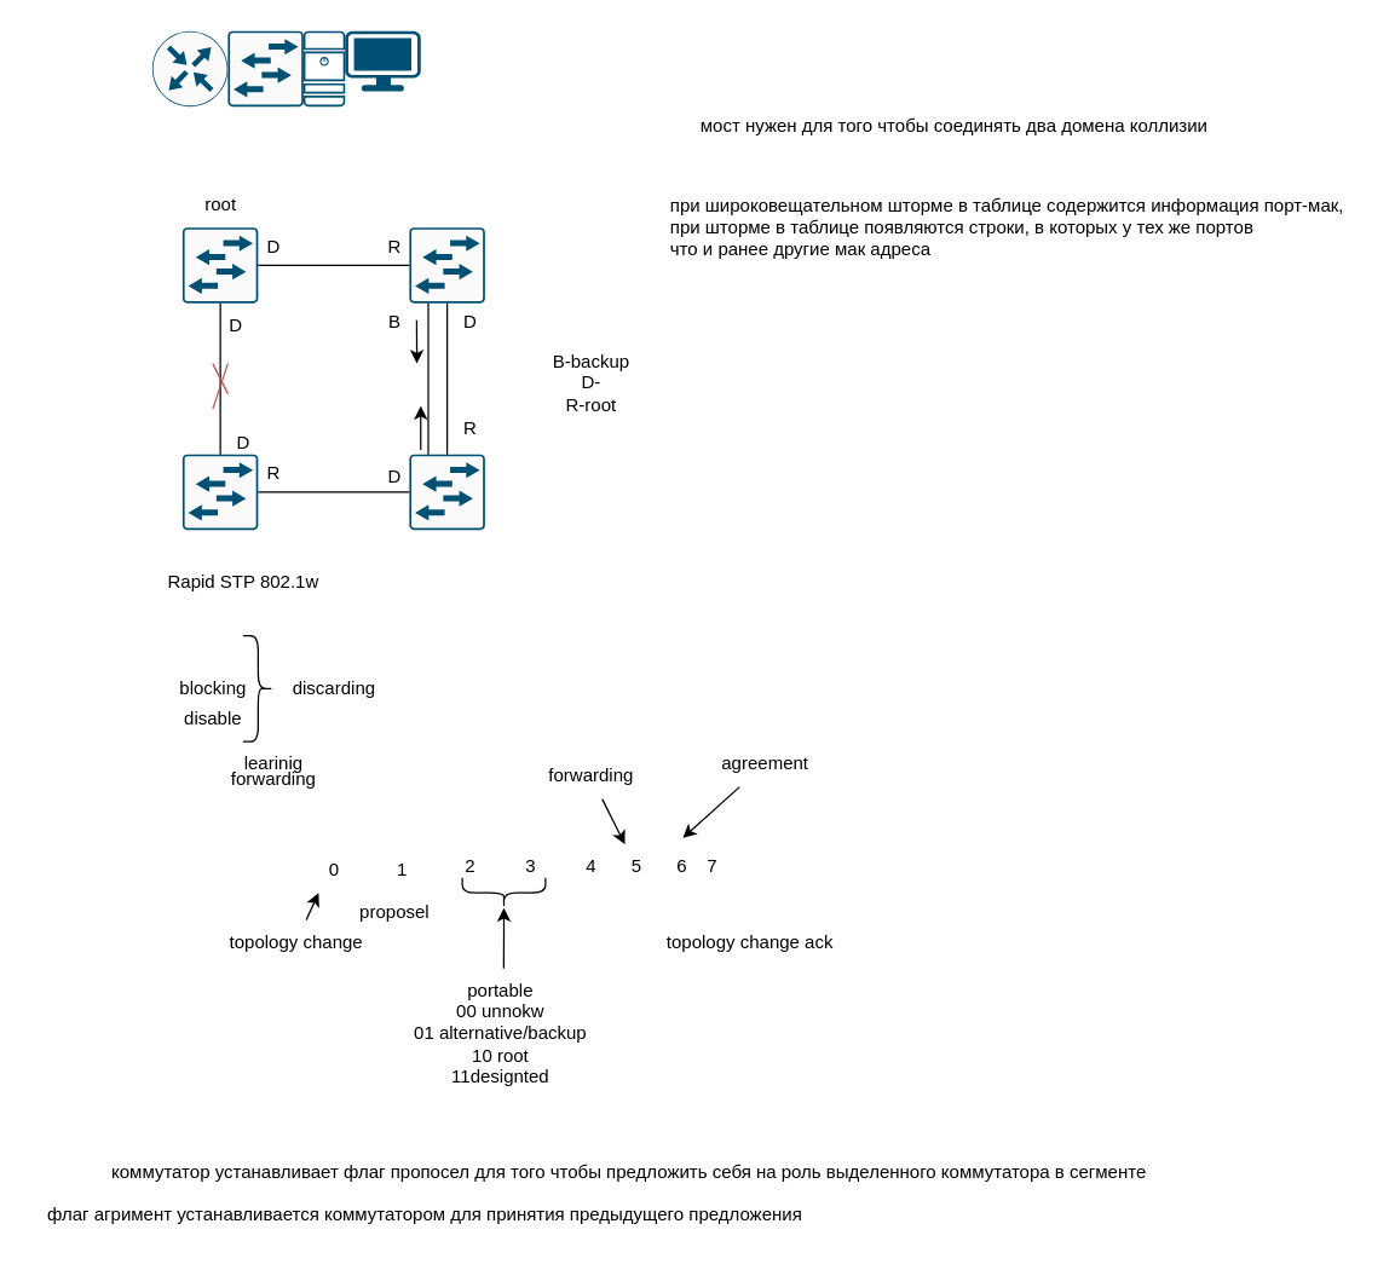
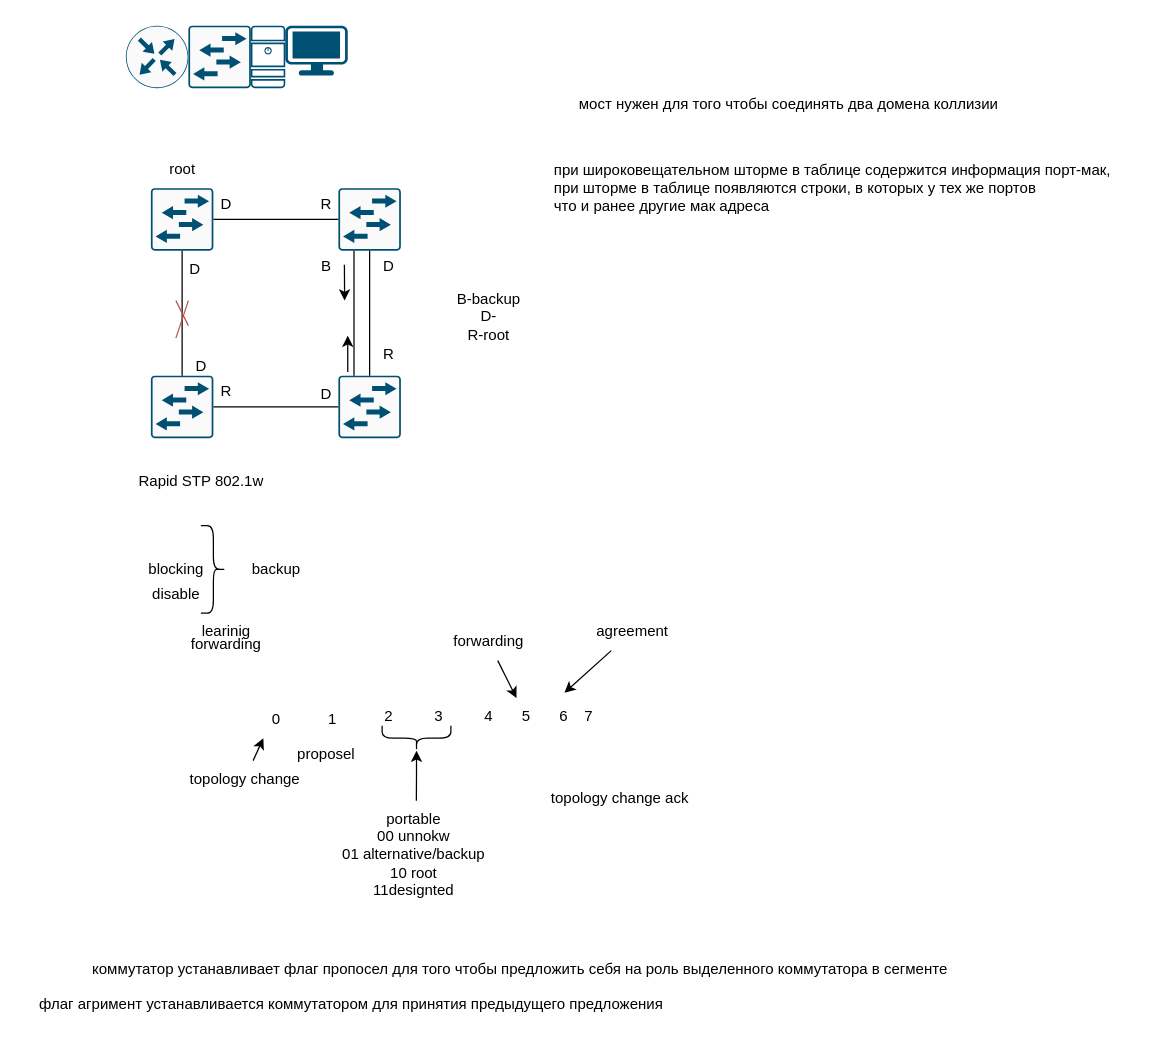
- <mxCell id="28" value="discarding" style="text;html=1;align=center;verticalAlign=middle;resizable=0;points=[];autosize=1;strokeColor=none;fillColor=none;" vertex="1" parent="1"><mxGeometry x="180" y="440" width="80" height="30" as="geometry" /></mxCell>
+ <mxCell id="28" value="backup" style="text;html=1;align=center;verticalAlign=middle;resizable=0;points=[];autosize=1;strokeColor=none;fillColor=none;" vertex="1" parent="1"><mxGeometry x="180" y="440" width="80" height="30" as="geometry" /></mxCell>
- <mxCell id="41" value="topology change ack" style="text;html=1;align=center;verticalAlign=middle;resizable=0;points=[];autosize=1;strokeColor=none;fillColor=none;" vertex="1" parent="1"><mxGeometry x="430" y="608" width="130" height="30" as="geometry" /></mxCell>
+ <mxCell id="41" value="topology change ack" style="text;html=1;align=center;verticalAlign=middle;resizable=0;points=[];autosize=1;strokeColor=none;fillColor=none;" vertex="1" parent="1"><mxGeometry x="430" y="623" width="130" height="30" as="geometry" /></mxCell>
